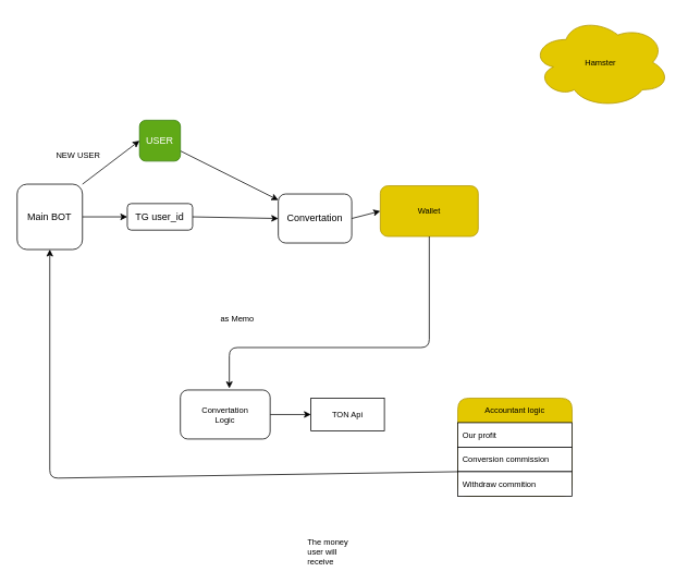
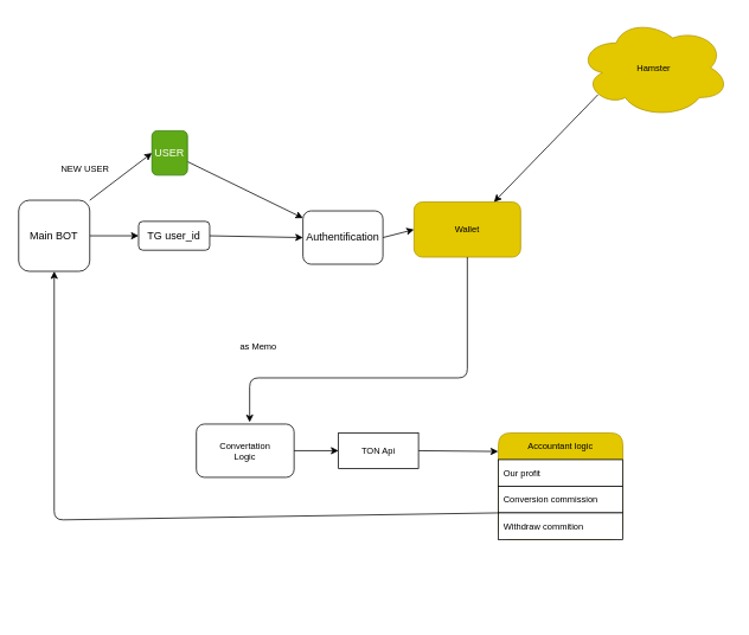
+ <mxCell id="23" style="edgeStyle=none;html=1;exitX=0.13;exitY=0.77;exitDx=0;exitDy=0;exitPerimeter=0;fontSize=10;startArrow=none;startFill=0;" edge="1" parent="1" source="24" target="20"><mxGeometry relative="1" as="geometry" /></mxCell>
- <mxCell id="10" value="USER" style="whiteSpace=wrap;html=1;aspect=fixed;fillColor=#60a917;fontColor=#ffffff;strokeColor=#2D7600;rounded=1;" vertex="1" parent="1"><mxGeometry x="170" y="146.75" width="50" height="50" as="geometry" /></mxCell>
+ <mxCell id="10" value="USER" style="whiteSpace=wrap;html=1;aspect=fixed;fillColor=#60a917;fontColor=#ffffff;strokeColor=#2D7600;rounded=1;" vertex="1" parent="1"><mxGeometry x="170" y="146.75" width="40" height="50" as="geometry" /></mxCell>
- <mxCell id="8" value="Convertation" style="rounded=1;whiteSpace=wrap;html=1;" vertex="1" parent="1"><mxGeometry x="340" y="237" width="90" height="60" as="geometry" /></mxCell>
+ <mxCell id="8" value="Authentification" style="rounded=1;whiteSpace=wrap;html=1;" vertex="1" parent="1"><mxGeometry x="340" y="237" width="90" height="60" as="geometry" /></mxCell>
+ <mxCell id="13" style="edgeStyle=none;html=1;exitX=1;exitY=0.5;exitDx=0;exitDy=0;fontSize=10;startArrow=none;startFill=0;entryX=-0.002;entryY=0.174;entryDx=0;entryDy=0;entryPerimeter=0;" edge="1" parent="1" source="14" target="16"><mxGeometry relative="1" as="geometry"><mxPoint x="520" y="507" as="targetPoint" /></mxGeometry></mxCell>
- <mxCell id="22" value="The money user will receive" style="text;strokeColor=none;fillColor=none;align=left;verticalAlign=middle;spacingLeft=4;spacingRight=4;overflow=hidden;points=[[0,0.5],[1,0.5]];portConstraint=eastwest;rotatable=0;whiteSpace=wrap;html=1;rounded=1;glass=0;fontSize=10;" vertex="1" parent="1"><mxGeometry x="370" y="655" width="80" height="38" as="geometry" /></mxCell>
